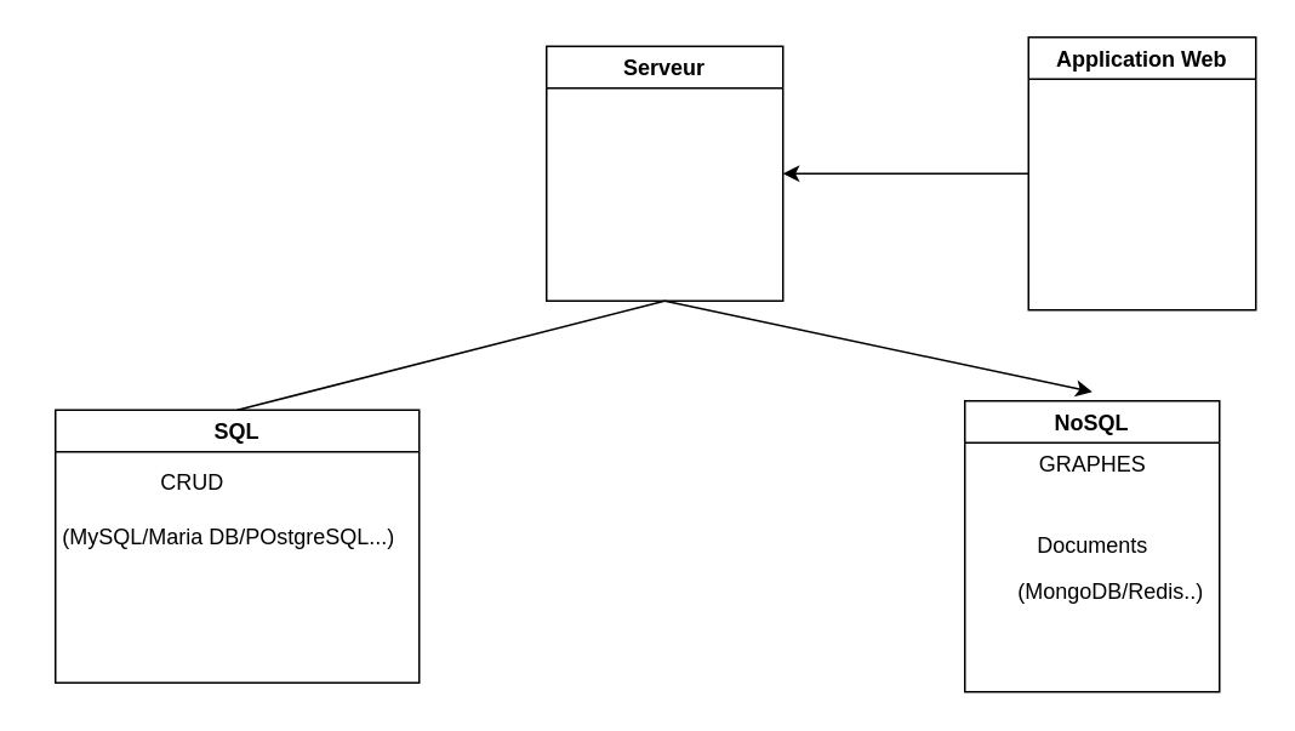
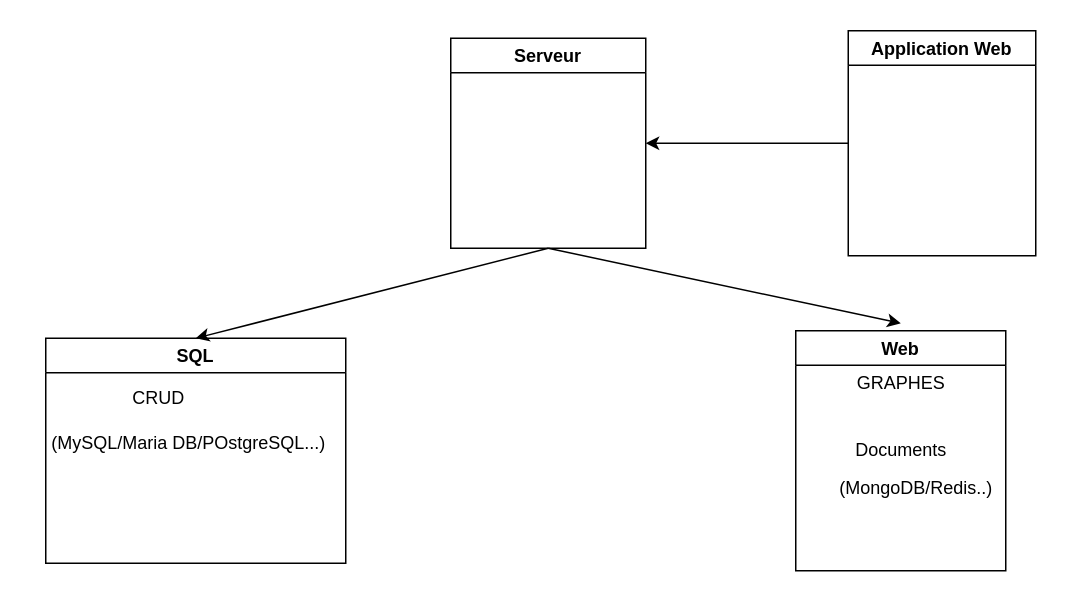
- <mxCell id="9" value="" style="endArrow=none;html=1;rounded=0;exitX=0.5;exitY=1;exitDx=0;exitDy=0;entryX=0.5;entryY=0;entryDx=0;entryDy=0;" edge="1" parent="1" source="2" target="3"><mxGeometry width="50" height="50" relative="1" as="geometry"><mxPoint x="310" y="405" as="sourcePoint" /><mxPoint x="340" y="325" as="targetPoint" /></mxGeometry></mxCell>
+ <mxCell id="9" value="" style="endArrow=classic;html=1;rounded=0;exitX=0.5;exitY=1;exitDx=0;exitDy=0;entryX=0.5;entryY=0;entryDx=0;entryDy=0;" edge="1" parent="1" source="2" target="3"><mxGeometry width="50" height="50" relative="1" as="geometry"><mxPoint x="310" y="405" as="sourcePoint" /><mxPoint x="340" y="325" as="targetPoint" /></mxGeometry></mxCell>
- <mxCell id="6" value="NoSQL" style="swimlane;" vertex="1" parent="1"><mxGeometry x="530" y="220" width="140" height="160" as="geometry" /></mxCell>
+ <mxCell id="6" value="Web" style="swimlane;" vertex="1" parent="1"><mxGeometry x="530" y="220" width="140" height="160" as="geometry" /></mxCell>
